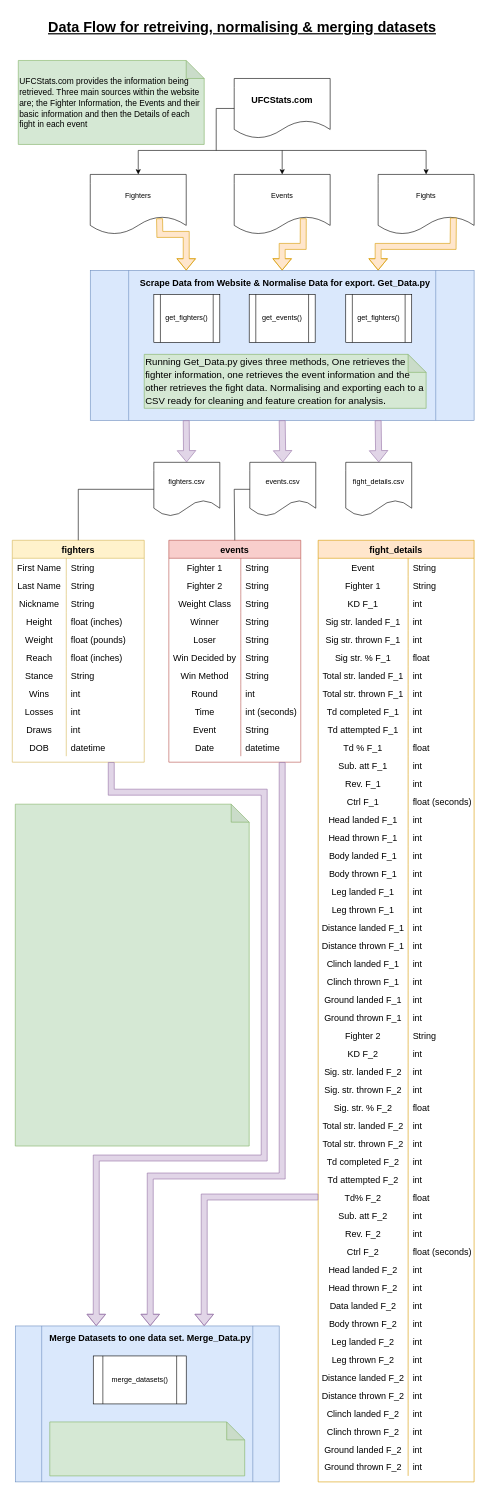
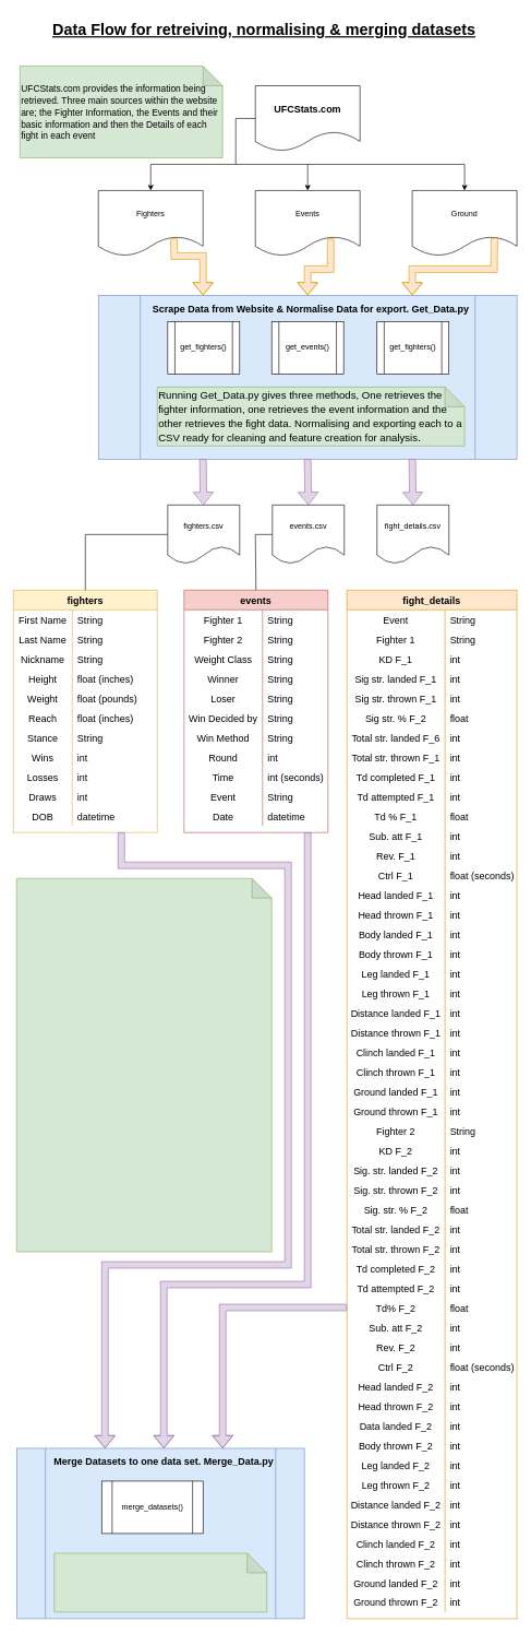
- <mxCell id="6" value="Fights" style="shape=document;whiteSpace=wrap;html=1;boundedLbl=1;fillColor=default;strokeColor=default;fontColor=default;" parent="1" vertex="1"><mxGeometry x="630" y="290" width="160" height="100" as="geometry" /></mxCell>
+ <mxCell id="6" value="Ground" style="shape=document;whiteSpace=wrap;html=1;boundedLbl=1;fillColor=default;strokeColor=default;fontColor=default;" parent="1" vertex="1"><mxGeometry x="630" y="290" width="160" height="100" as="geometry" /></mxCell>
- <mxCell id="113" value="Sig str. % F_1" style="shape=partialRectangle;connectable=0;fillColor=none;top=0;left=0;bottom=0;right=0;editable=1;overflow=hidden;fontSize=15;fontColor=default;strokeColor=default;" parent="112" vertex="1"><mxGeometry width="150" height="30" as="geometry"><mxRectangle width="150" height="30" as="alternateBounds" /></mxGeometry></mxCell>
+ <mxCell id="113" value="Sig str. % F_2" style="shape=partialRectangle;connectable=0;fillColor=none;top=0;left=0;bottom=0;right=0;editable=1;overflow=hidden;fontSize=15;fontColor=default;strokeColor=default;" parent="112" vertex="1"><mxGeometry width="150" height="30" as="geometry"><mxRectangle width="150" height="30" as="alternateBounds" /></mxGeometry></mxCell>
- <mxCell id="116" value="Total str. landed F_1" style="shape=partialRectangle;connectable=0;fillColor=none;top=0;left=0;bottom=0;right=0;editable=1;overflow=hidden;fontSize=15;fontColor=default;strokeColor=default;" parent="115" vertex="1"><mxGeometry width="150" height="30" as="geometry"><mxRectangle width="150" height="30" as="alternateBounds" /></mxGeometry></mxCell>
+ <mxCell id="116" value="Total str. landed F_6" style="shape=partialRectangle;connectable=0;fillColor=none;top=0;left=0;bottom=0;right=0;editable=1;overflow=hidden;fontSize=15;fontColor=default;strokeColor=default;" parent="115" vertex="1"><mxGeometry width="150" height="30" as="geometry"><mxRectangle width="150" height="30" as="alternateBounds" /></mxGeometry></mxCell>
